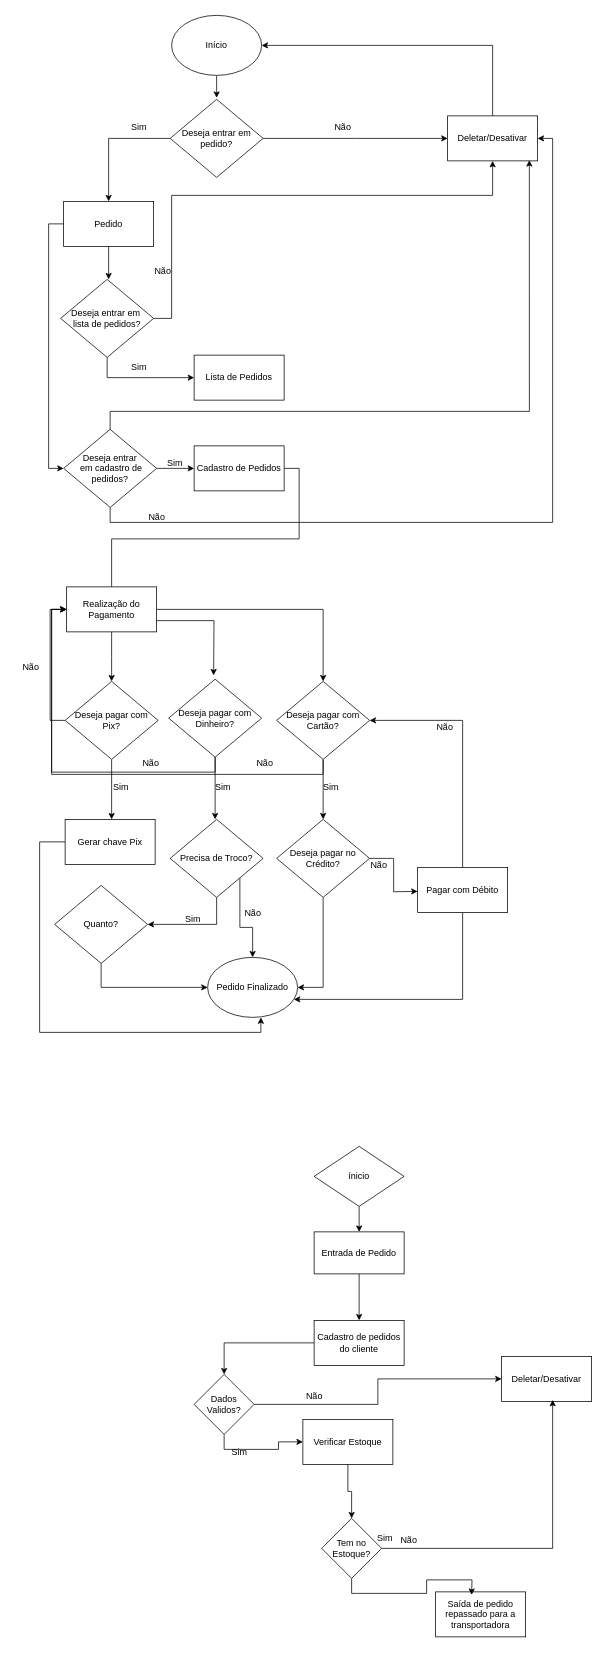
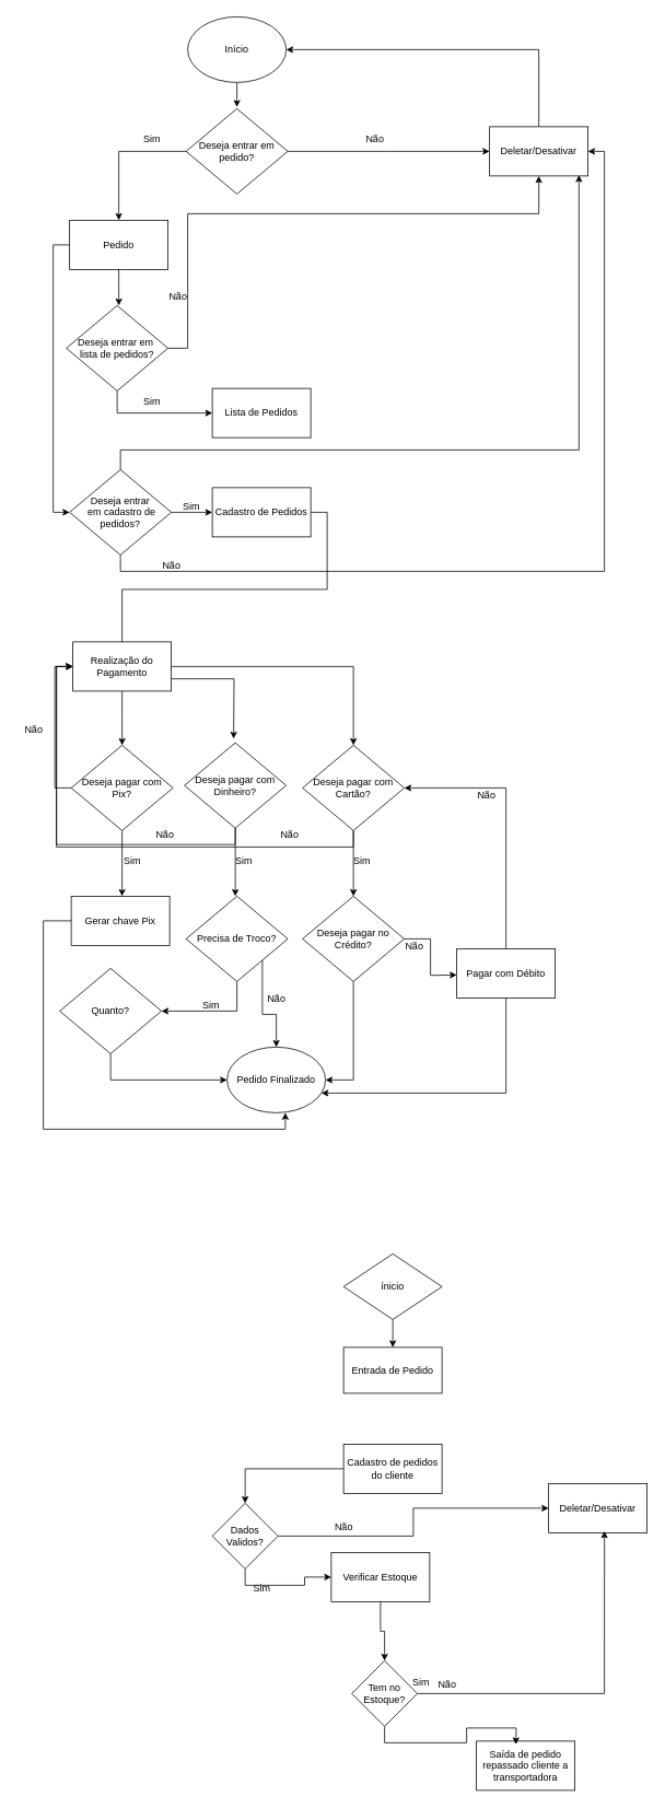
- <mxCell id="6" style="edgeStyle=orthogonalEdgeStyle;rounded=0;orthogonalLoop=1;jettySize=auto;html=1;exitX=0.5;exitY=1;exitDx=0;exitDy=0;entryX=0.5;entryY=0;entryDx=0;entryDy=0;" parent="1" source="7" target="9" edge="1"><mxGeometry relative="1" as="geometry" /></mxCell>
- <mxCell id="10" value="Saída de pedido repassado para a transportadora" style="rounded=0;whiteSpace=wrap;html=1;" parent="1" vertex="1"><mxGeometry x="580" y="2122" width="120" height="60" as="geometry" /></mxCell>
+ <mxCell id="10" value="Saída de pedido repassado cliente a transportadora" style="rounded=0;whiteSpace=wrap;html=1;" parent="1" vertex="1"><mxGeometry x="580" y="2122" width="120" height="60" as="geometry" /></mxCell>
